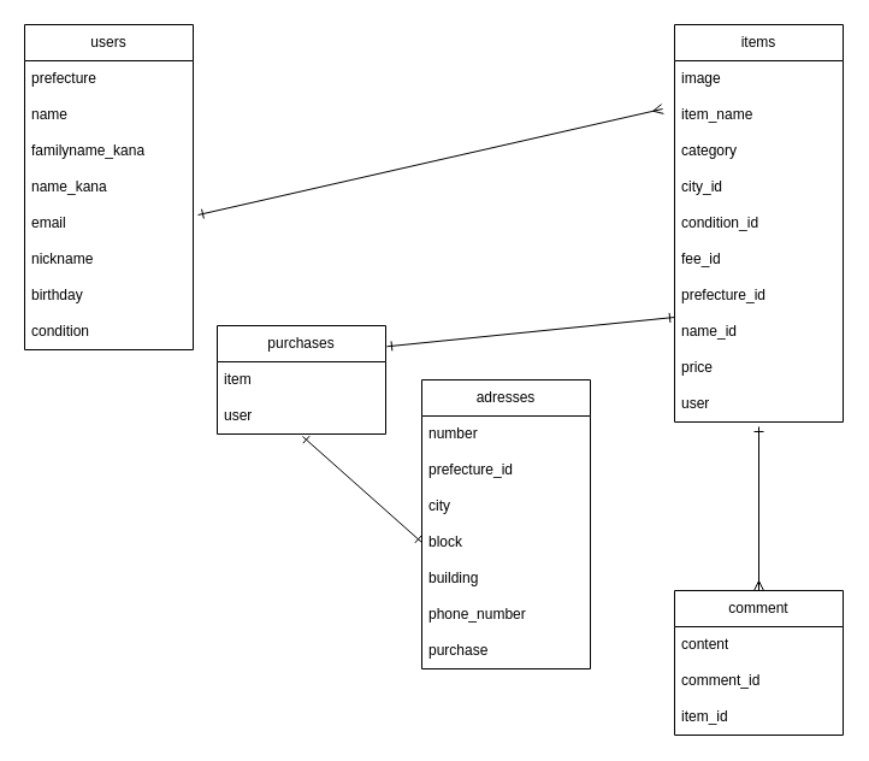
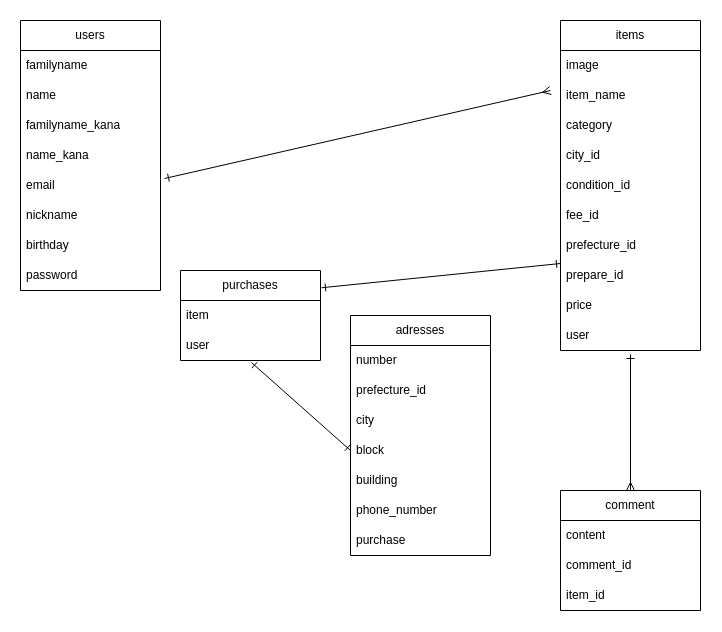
- <mxCell id="3" value="prefecture" style="text;strokeColor=none;fillColor=none;align=left;verticalAlign=middle;spacingLeft=4;spacingRight=4;overflow=hidden;points=[[0,0.5],[1,0.5]];portConstraint=eastwest;rotatable=0;whiteSpace=wrap;html=1;" parent="2" vertex="1"><mxGeometry y="30" width="140" height="30" as="geometry" /></mxCell>
+ <mxCell id="3" value="familyname" style="text;strokeColor=none;fillColor=none;align=left;verticalAlign=middle;spacingLeft=4;spacingRight=4;overflow=hidden;points=[[0,0.5],[1,0.5]];portConstraint=eastwest;rotatable=0;whiteSpace=wrap;html=1;" parent="2" vertex="1"><mxGeometry y="30" width="140" height="30" as="geometry" /></mxCell>
- <mxCell id="10" value="condition" style="text;strokeColor=none;fillColor=none;align=left;verticalAlign=middle;spacingLeft=4;spacingRight=4;overflow=hidden;points=[[0,0.5],[1,0.5]];portConstraint=eastwest;rotatable=0;whiteSpace=wrap;html=1;" parent="2" vertex="1"><mxGeometry y="240" width="140" height="30" as="geometry" /></mxCell>
+ <mxCell id="10" value="password" style="text;strokeColor=none;fillColor=none;align=left;verticalAlign=middle;spacingLeft=4;spacingRight=4;overflow=hidden;points=[[0,0.5],[1,0.5]];portConstraint=eastwest;rotatable=0;whiteSpace=wrap;html=1;" parent="2" vertex="1"><mxGeometry y="240" width="140" height="30" as="geometry" /></mxCell>
- <mxCell id="19" value="name_id" style="text;strokeColor=none;fillColor=none;align=left;verticalAlign=middle;spacingLeft=4;spacingRight=4;overflow=hidden;points=[[0,0.5],[1,0.5]];portConstraint=eastwest;rotatable=0;whiteSpace=wrap;html=1;" parent="11" vertex="1"><mxGeometry y="240" width="140" height="30" as="geometry" /></mxCell>
+ <mxCell id="19" value="prepare_id" style="text;strokeColor=none;fillColor=none;align=left;verticalAlign=middle;spacingLeft=4;spacingRight=4;overflow=hidden;points=[[0,0.5],[1,0.5]];portConstraint=eastwest;rotatable=0;whiteSpace=wrap;html=1;" parent="11" vertex="1"><mxGeometry y="240" width="140" height="30" as="geometry" /></mxCell>
